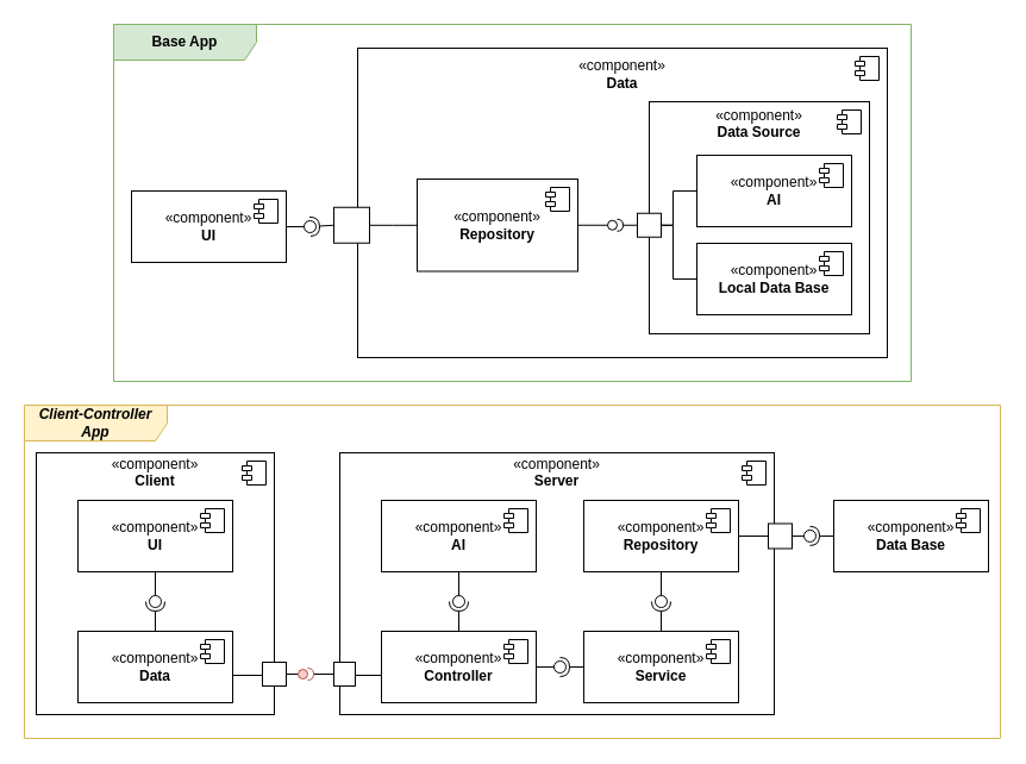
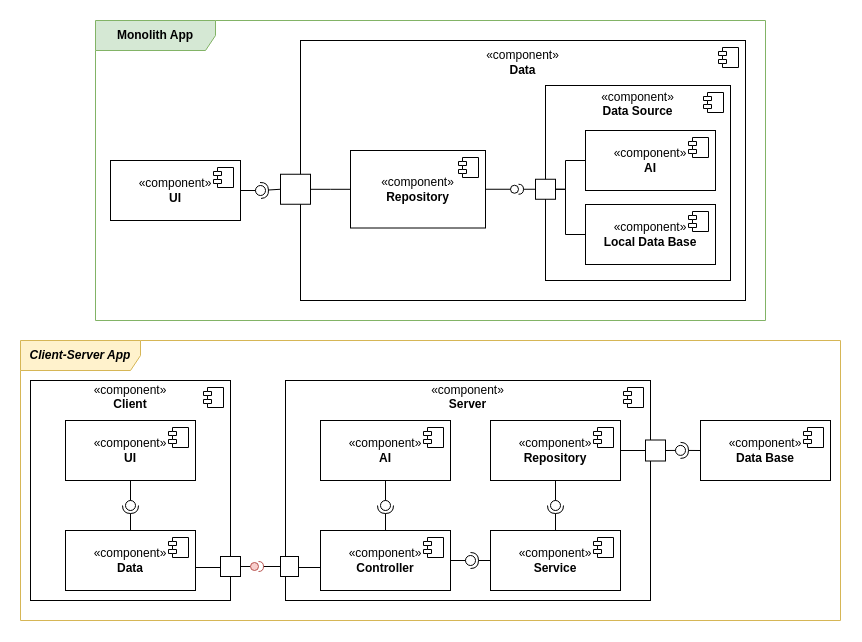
- <mxCell id="66" value="&lt;b&gt;Base App&lt;/b&gt;" style="shape=umlFrame;whiteSpace=wrap;html=1;pointerEvents=0;width=120;height=30;fillColor=#d5e8d4;strokeColor=#82b366;" parent="1" vertex="1"><mxGeometry x="95" y="20" width="670" height="300" as="geometry" /></mxCell>
+ <mxCell id="66" value="&lt;b&gt;Monolith App&lt;/b&gt;" style="shape=umlFrame;whiteSpace=wrap;html=1;pointerEvents=0;width=120;height=30;fillColor=#d5e8d4;strokeColor=#82b366;" parent="1" vertex="1"><mxGeometry x="95" y="20" width="670" height="300" as="geometry" /></mxCell>
- <mxCell id="55" value="&lt;b&gt;&lt;i&gt;Client-Controller App&lt;/i&gt;&lt;/b&gt;" style="shape=umlFrame;whiteSpace=wrap;html=1;pointerEvents=0;width=120;height=30;fillColor=#fff2cc;strokeColor=#d6b656;" parent="1" vertex="1"><mxGeometry x="20" y="340" width="820" height="280" as="geometry" /></mxCell>
+ <mxCell id="55" value="&lt;b&gt;&lt;i&gt;Client-Server App&lt;/i&gt;&lt;/b&gt;" style="shape=umlFrame;whiteSpace=wrap;html=1;pointerEvents=0;width=120;height=30;fillColor=#fff2cc;strokeColor=#d6b656;" parent="1" vertex="1"><mxGeometry x="20" y="340" width="820" height="280" as="geometry" /></mxCell>
